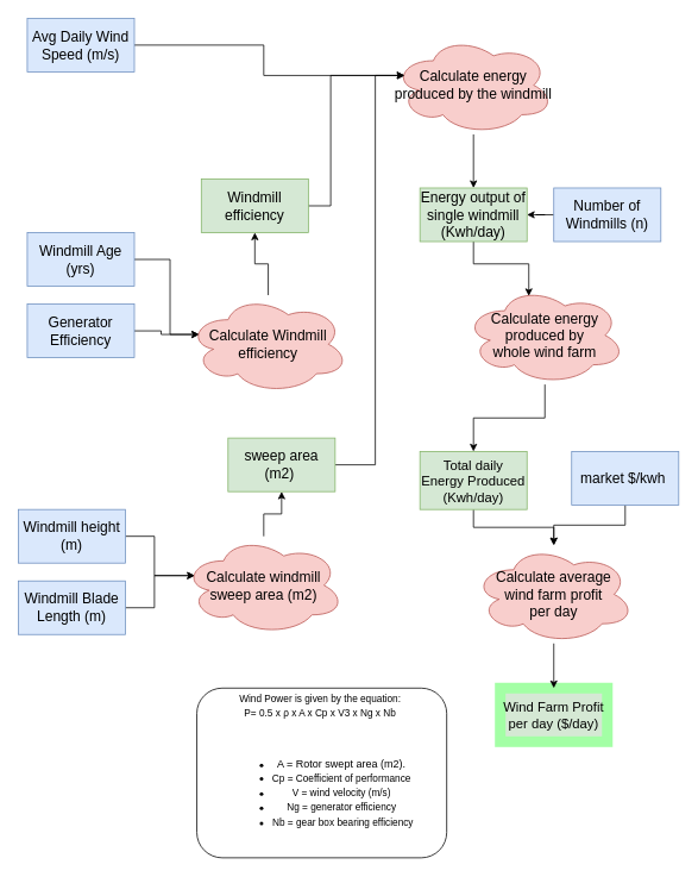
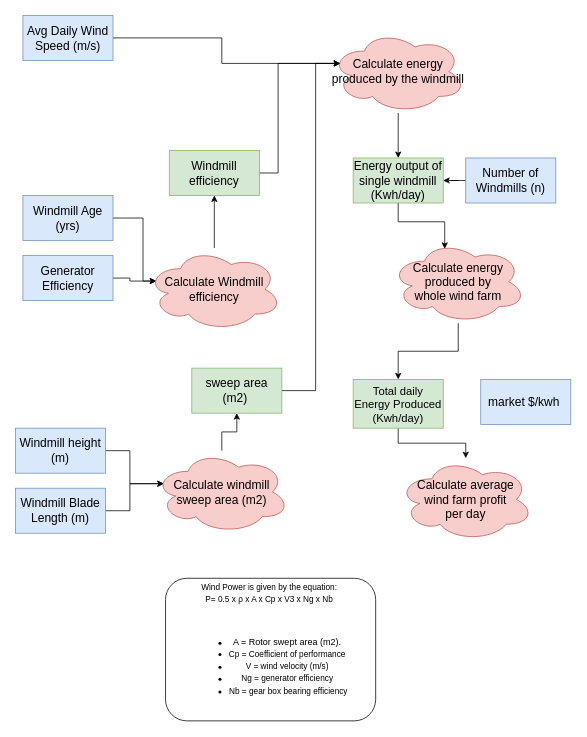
- <mxCell id="17" value="Calculate Windmill efficiency" style="ellipse;shape=cloud;whiteSpace=wrap;html=1;fontSize=16;fillColor=#f8cecc;strokeColor=#b85450;" vertex="1" parent="1"><mxGeometry x="210" y="330" width="180" height="110" as="geometry" /></mxCell>
+ <mxCell id="17" value="Calculate Windmill efficiency" style="ellipse;shape=cloud;whiteSpace=wrap;html=1;fontSize=16;fillColor=#f8cecc;strokeColor=#b85450;" vertex="1" parent="1"><mxGeometry x="195" y="330" width="180" height="110" as="geometry" /></mxCell>
- <mxCell id="21" style="edgeStyle=orthogonalEdgeStyle;rounded=0;orthogonalLoop=1;jettySize=auto;html=1;fontSize=15;" edge="1" parent="1" source="22" target="35"><mxGeometry relative="1" as="geometry" /></mxCell>
- <mxCell id="34" style="edgeStyle=orthogonalEdgeStyle;rounded=0;orthogonalLoop=1;jettySize=auto;html=1;fontSize=15;" edge="1" parent="1" source="35" target="33"><mxGeometry relative="1" as="geometry" /></mxCell>
- <mxCell id="33" value="&lt;font style=&quot;font-size: 15px;&quot;&gt;Wind Farm Profit per day ($/day)&lt;/font&gt;" style="rounded=0;whiteSpace=wrap;html=1;fillColor=#d5e8d4;strokeColor=#a3ffa5;strokeWidth=12;" vertex="1" parent="1"><mxGeometry x="560" y="770" width="120" height="60" as="geometry" /></mxCell>
